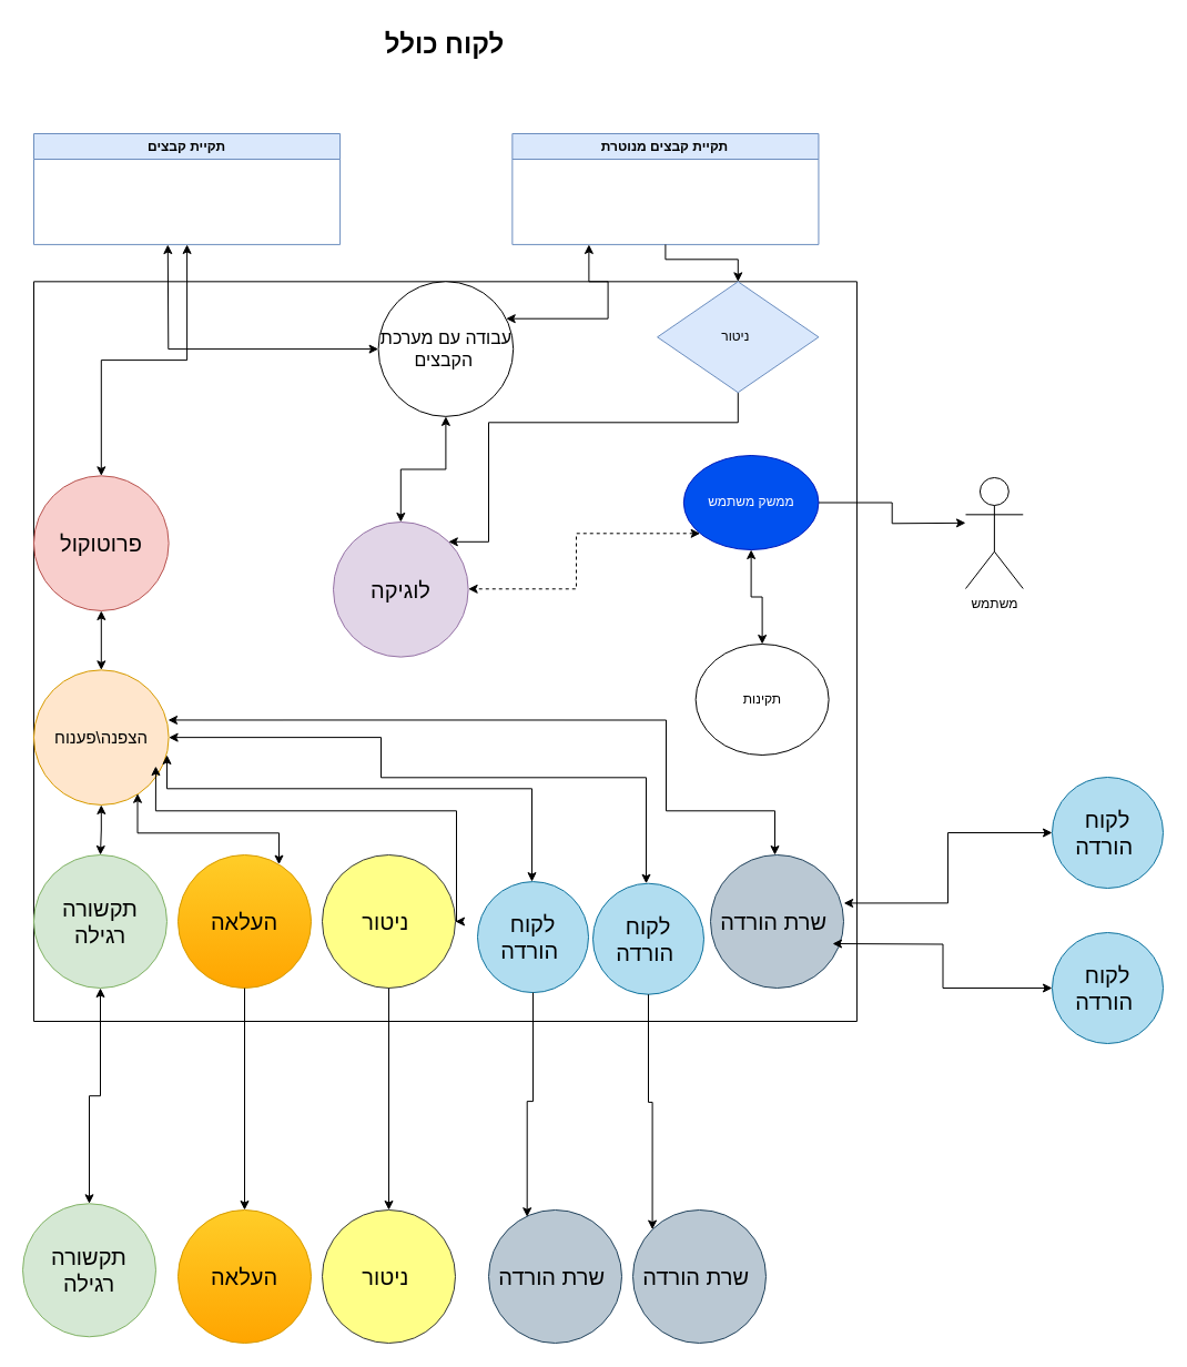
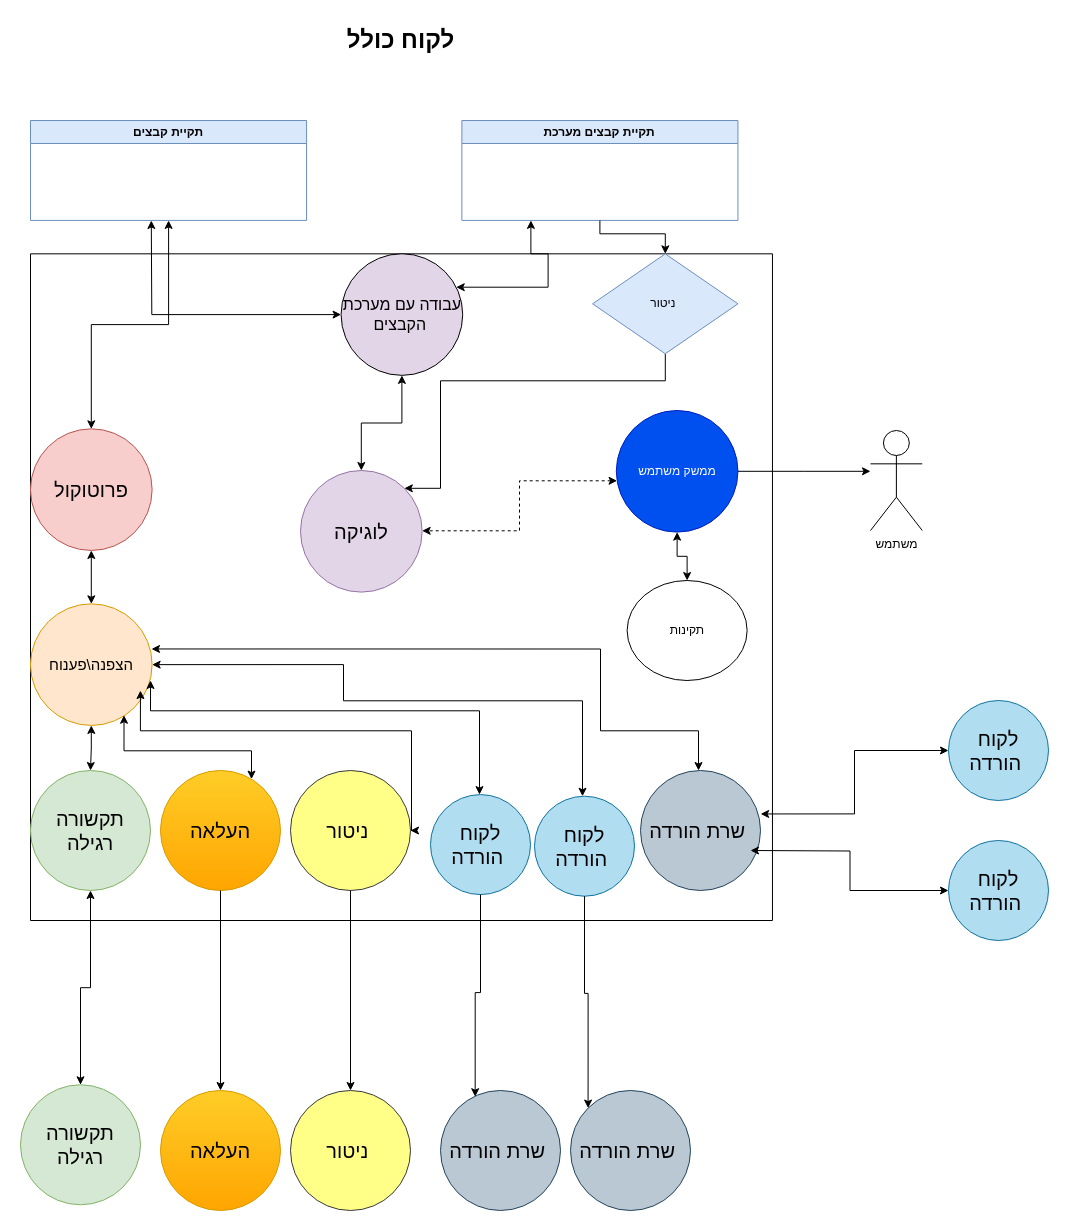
- <mxCell id="31" value="תקיית קבצים מנוטרת" style="swimlane;whiteSpace=wrap;html=1;fillColor=#dae8fc;strokeColor=#6c8ebf;startSize=23;" parent="2" vertex="1"><mxGeometry x="431.373" width="276.078" height="99.917" as="geometry" /></mxCell>
+ <mxCell id="31" value="תקיית קבצים מערכת" style="swimlane;whiteSpace=wrap;html=1;fillColor=#dae8fc;strokeColor=#6c8ebf;startSize=23;" parent="2" vertex="1"><mxGeometry x="431.373" width="276.078" height="99.917" as="geometry" /></mxCell>
- <mxCell id="15" value="&lt;span style=&quot;font-size: 16px;&quot;&gt;עבודה עם מערכת הקבצים&amp;nbsp;&lt;/span&gt;" style="ellipse;whiteSpace=wrap;html=1;aspect=fixed;" parent="3" vertex="1"><mxGeometry x="310.588" y="-0.083" width="121.626" height="121.626" as="geometry" /></mxCell>
+ <mxCell id="15" value="&lt;span style=&quot;font-size: 16px;&quot;&gt;עבודה עם מערכת הקבצים&amp;nbsp;&lt;/span&gt;" style="ellipse;whiteSpace=wrap;html=1;aspect=fixed;fillColor=#e1d5e7;" parent="3" vertex="1"><mxGeometry x="310.588" y="-0.083" width="121.626" height="121.626" as="geometry" /></mxCell>
- <mxCell id="19" value="ממשק משתמש" style="ellipse;whiteSpace=wrap;html=1;aspect=fixed;fillColor=#0050ef;fontColor=#ffffff;strokeColor=#001DBC;" parent="3" vertex="1"><mxGeometry x="585.827" y="156.663" width="121.626" height="85" as="geometry" /></mxCell>
+ <mxCell id="19" value="ממשק משתמש" style="ellipse;whiteSpace=wrap;html=1;aspect=fixed;fillColor=#0050ef;fontColor=#ffffff;strokeColor=#001DBC;" parent="3" vertex="1"><mxGeometry x="585.827" y="156.663" width="121.626" height="121.626" as="geometry" /></mxCell>
